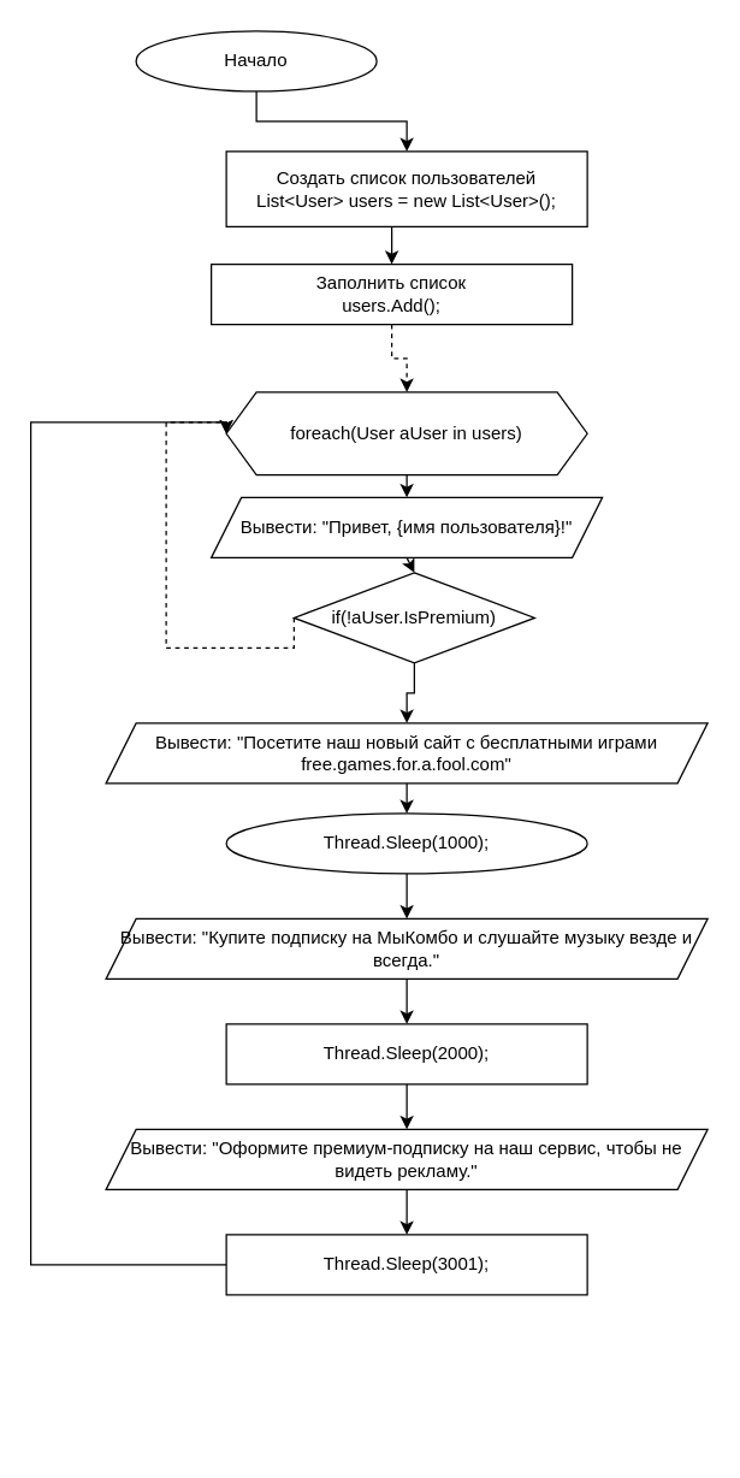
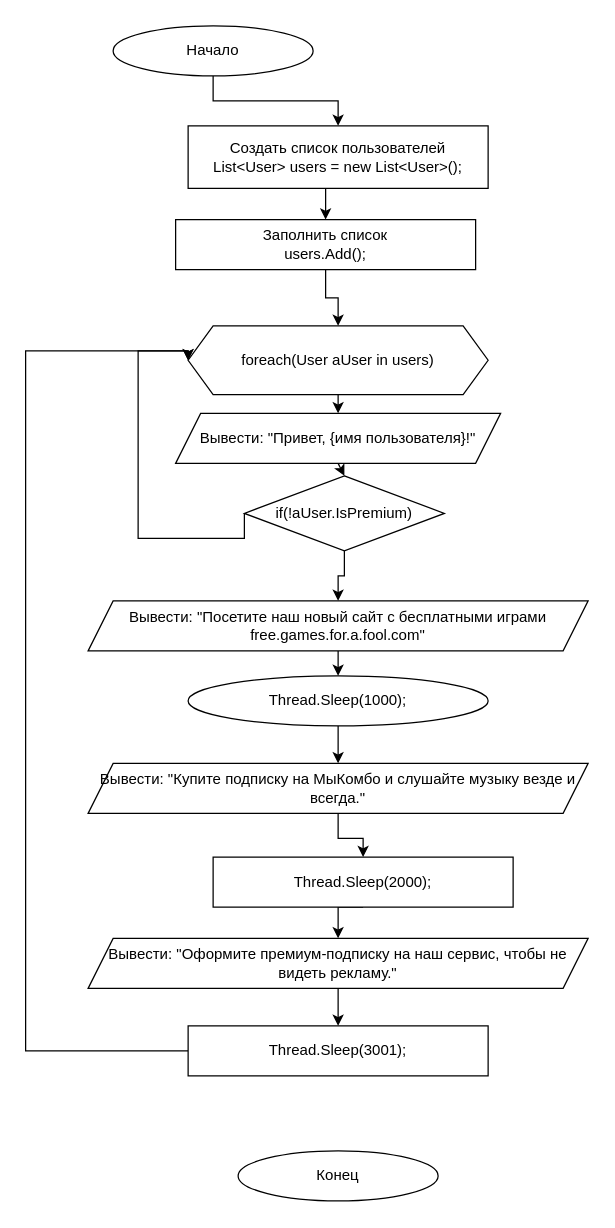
- <mxCell id="7" style="edgeStyle=orthogonalEdgeStyle;rounded=0;orthogonalLoop=1;jettySize=auto;html=1;exitX=0.5;exitY=1;exitDx=0;exitDy=0;entryX=0.5;entryY=0;entryDx=0;entryDy=0;dashed=1;" edge="1" parent="1" source="8" target="10"><mxGeometry relative="1" as="geometry" /></mxCell>
+ <mxCell id="7" style="edgeStyle=orthogonalEdgeStyle;rounded=0;orthogonalLoop=1;jettySize=auto;html=1;exitX=0.5;exitY=1;exitDx=0;exitDy=0;entryX=0.5;entryY=0;entryDx=0;entryDy=0;" edge="1" parent="1" source="8" target="10"><mxGeometry relative="1" as="geometry" /></mxCell>
- <mxCell id="13" style="edgeStyle=orthogonalEdgeStyle;rounded=0;orthogonalLoop=1;jettySize=auto;html=1;exitX=0;exitY=0.5;exitDx=0;exitDy=0;entryX=0;entryY=0.5;entryDx=0;entryDy=0;dashed=1;" edge="1" parent="1" source="14" target="10"><mxGeometry relative="1" as="geometry"><mxPoint x="150" y="280" as="targetPoint" /><Array as="points"><mxPoint x="110" y="430" /><mxPoint x="110" y="280" /></Array></mxGeometry></mxCell>
+ <mxCell id="13" style="edgeStyle=orthogonalEdgeStyle;rounded=0;orthogonalLoop=1;jettySize=auto;html=1;exitX=0;exitY=0.5;exitDx=0;exitDy=0;entryX=0;entryY=0.5;entryDx=0;entryDy=0;" edge="1" parent="1" source="14" target="10"><mxGeometry relative="1" as="geometry"><mxPoint x="150" y="280" as="targetPoint" /><Array as="points"><mxPoint x="110" y="430" /><mxPoint x="110" y="280" /></Array></mxGeometry></mxCell>
- <mxCell id="19" value="Thread.Sleep(2000);" style="rounded=0;whiteSpace=wrap;html=1;" vertex="1" parent="1"><mxGeometry x="150" y="680" width="240" height="40" as="geometry" /></mxCell>
+ <mxCell id="19" value="Thread.Sleep(2000);" style="rounded=0;whiteSpace=wrap;html=1;" vertex="1" parent="1"><mxGeometry x="170" y="685" width="240" height="40" as="geometry" /></mxCell>
+ <mxCell id="4" value="Конец" style="ellipse;whiteSpace=wrap;html=1;" parent="1" vertex="1"><mxGeometry x="190" y="920" width="160" height="40" as="geometry" /></mxCell>
